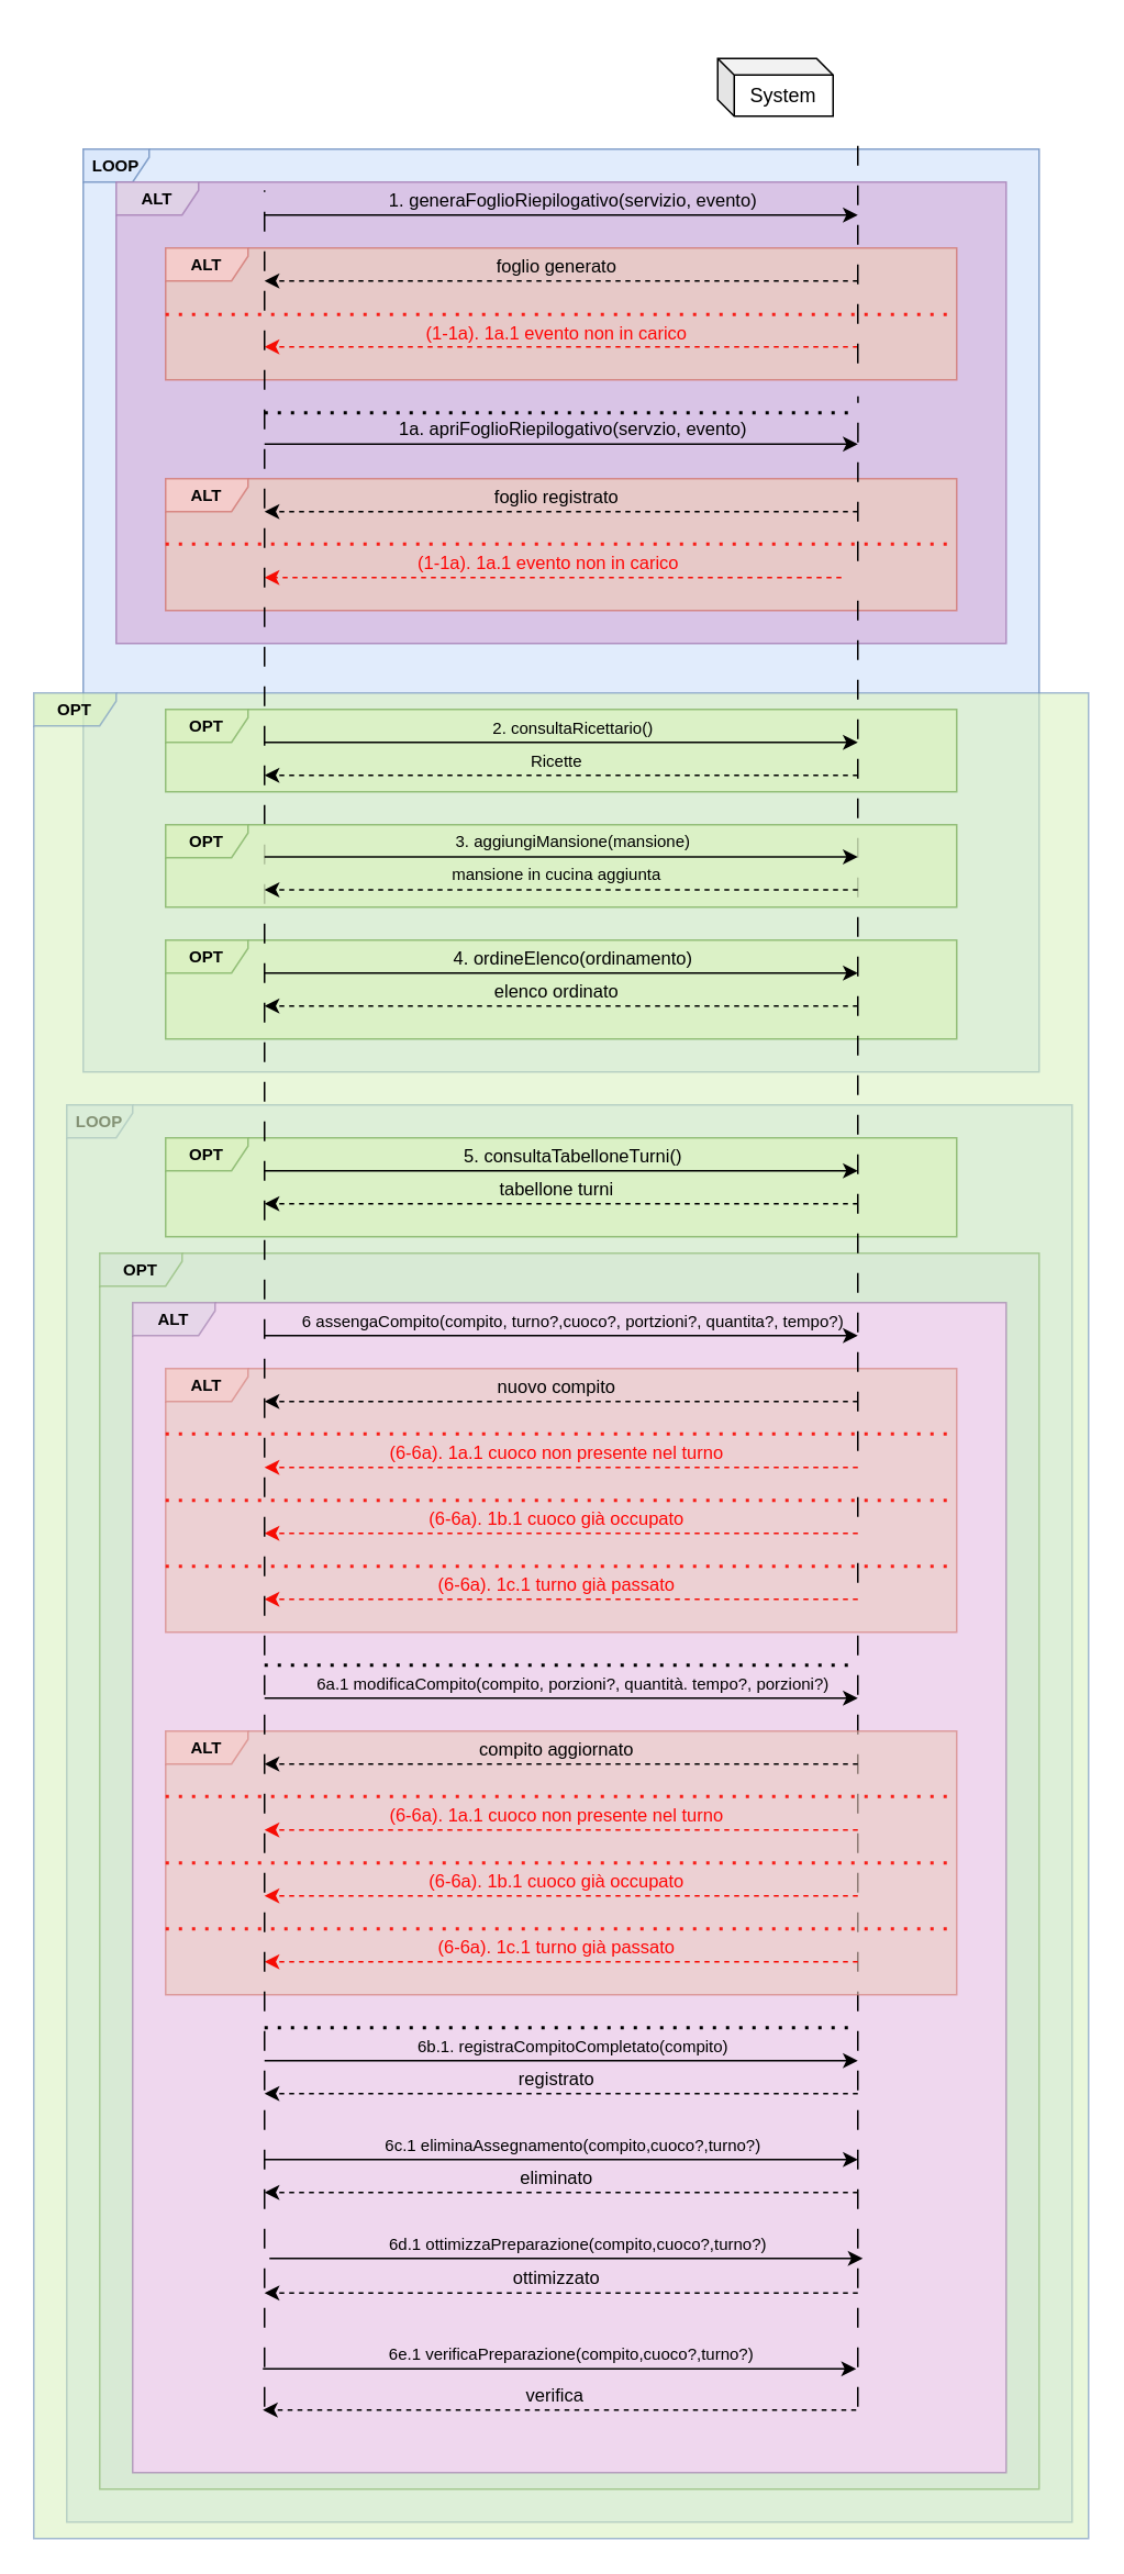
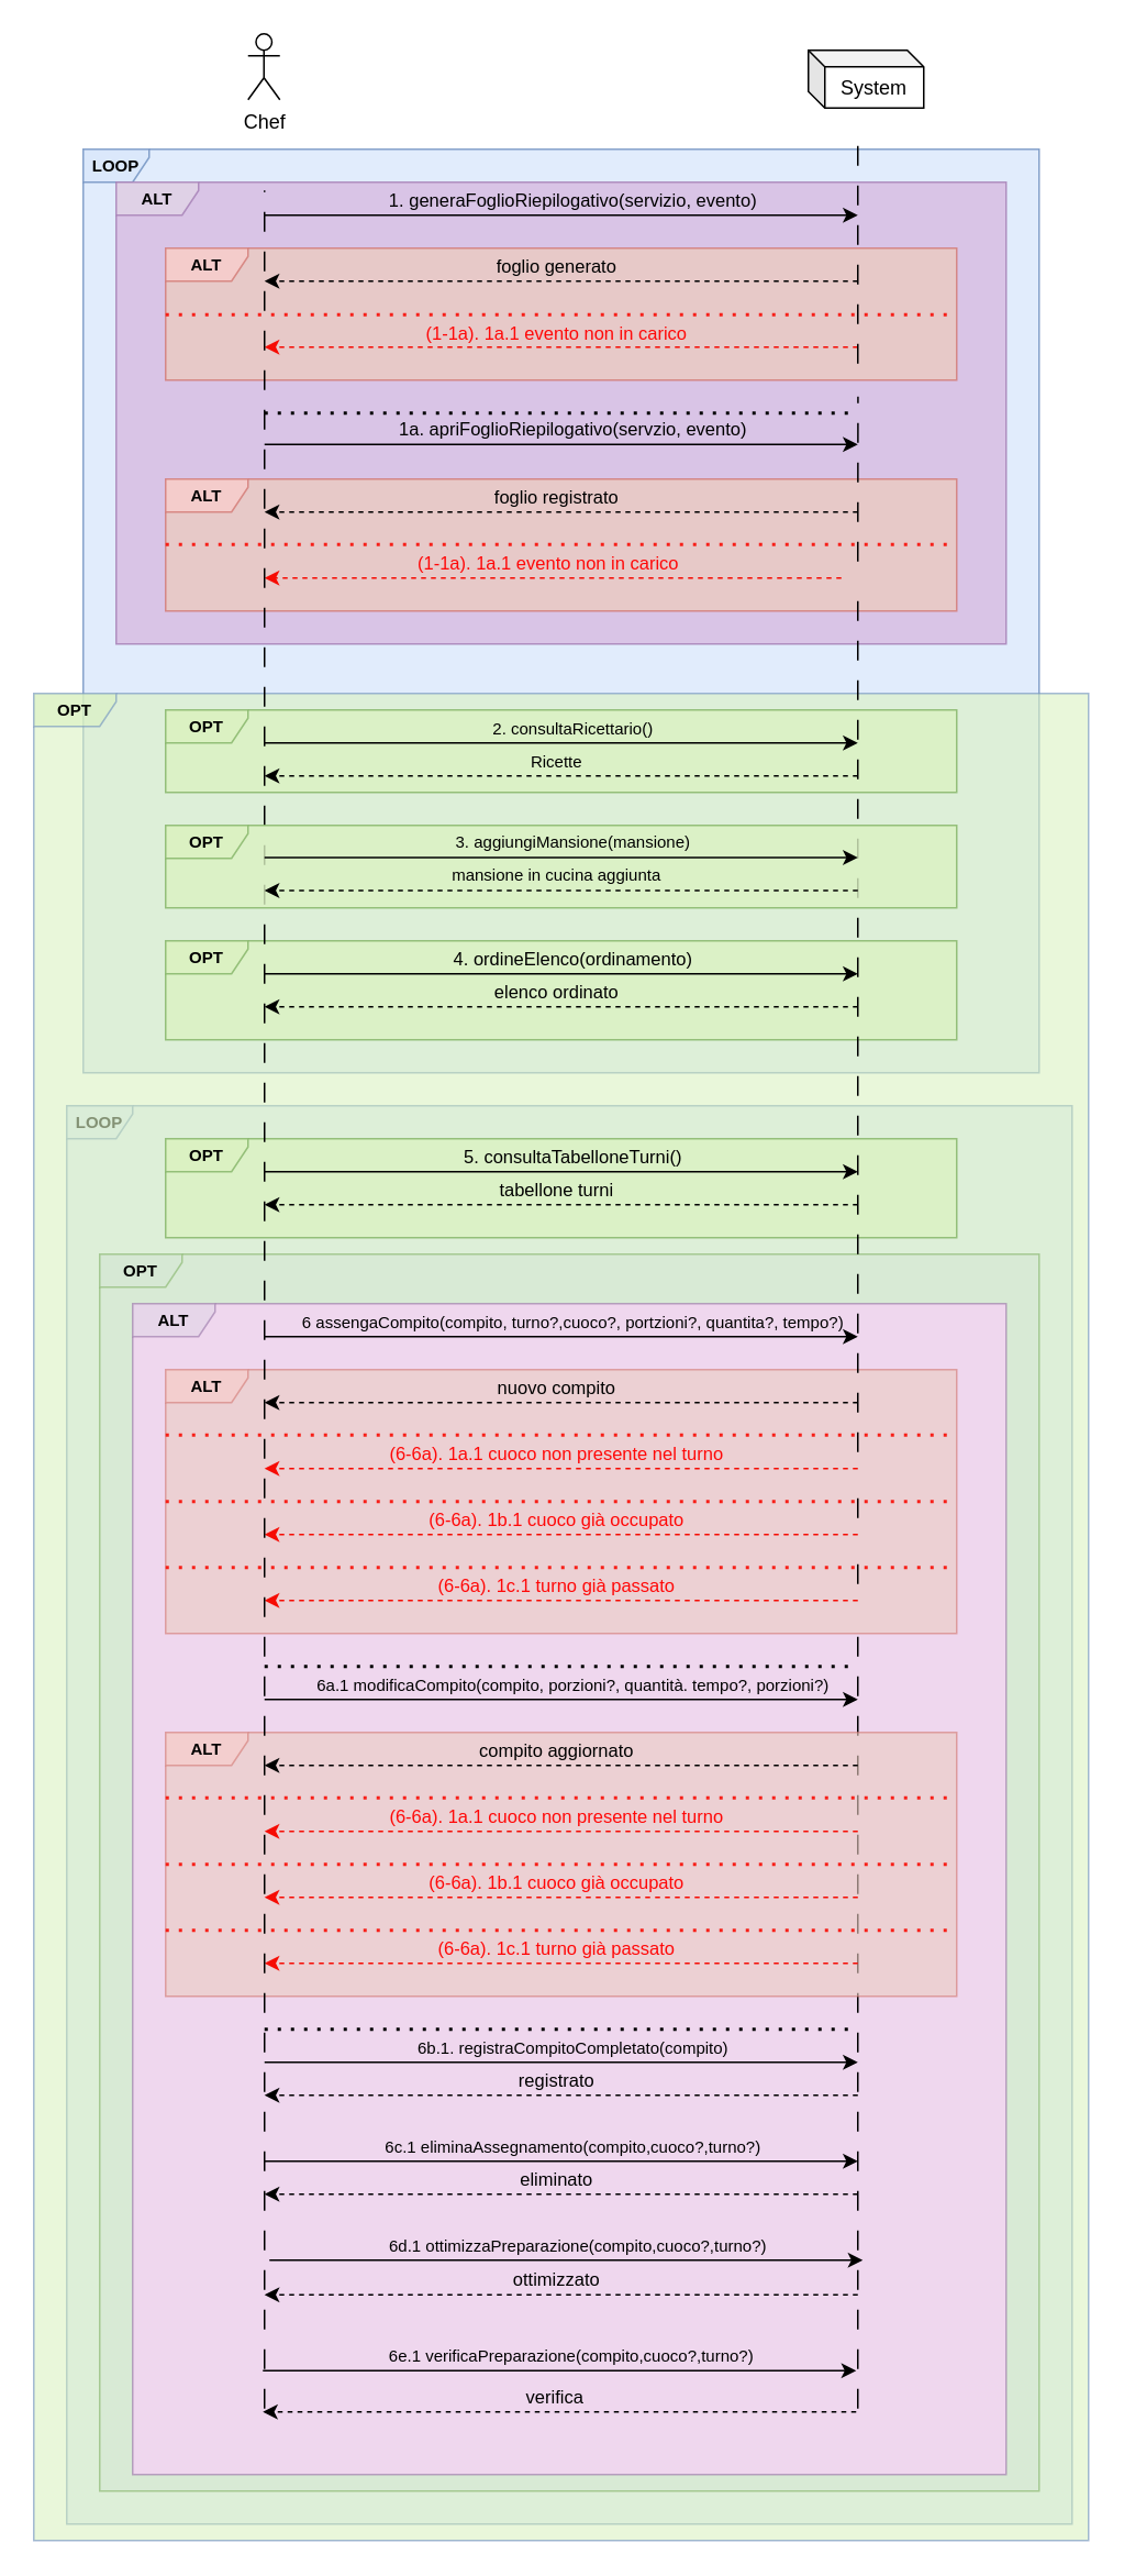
+ <mxCell id="11" value="Chef" style="shape=umlActor;verticalLabelPosition=bottom;verticalAlign=top;html=1;outlineConnect=0;" parent="1" vertex="1"><mxGeometry x="150" y="20" width="19.33" height="40" as="geometry" /></mxCell>
- <mxCell id="14" value="System" style="shape=cube;whiteSpace=wrap;html=1;boundedLbl=1;backgroundOutline=1;darkOpacity=0.05;darkOpacity2=0.1;size=10;" parent="1" vertex="1"><mxGeometry x="435" y="35" width="70" height="35" as="geometry" /></mxCell>
+ <mxCell id="14" value="System" style="shape=cube;whiteSpace=wrap;html=1;boundedLbl=1;backgroundOutline=1;darkOpacity=0.05;darkOpacity2=0.1;size=10;" parent="1" vertex="1"><mxGeometry x="490" y="30" width="70" height="35" as="geometry" /></mxCell>
